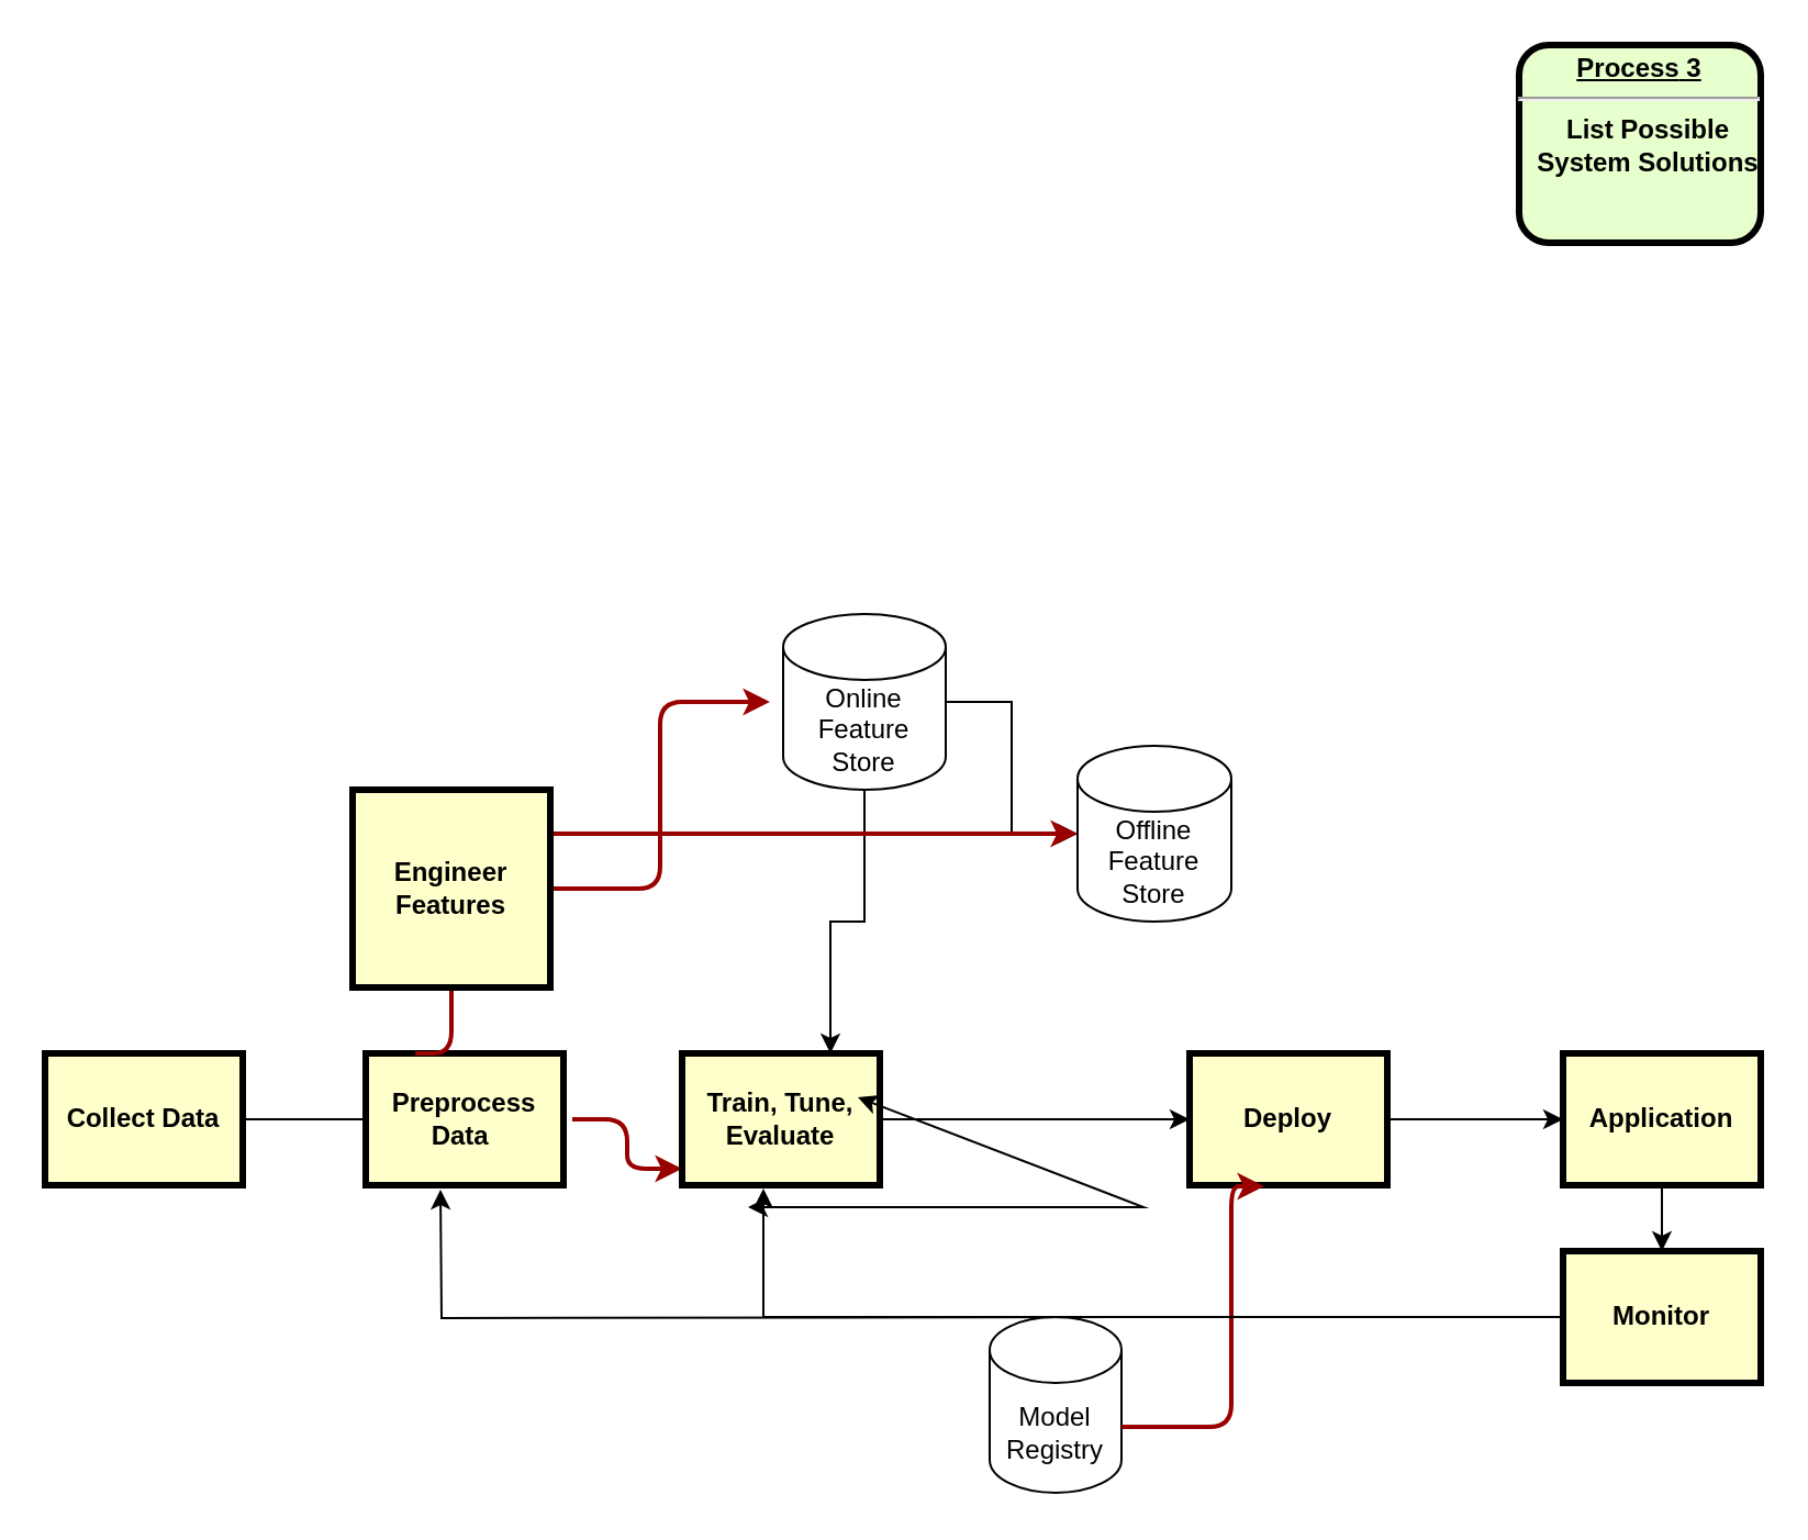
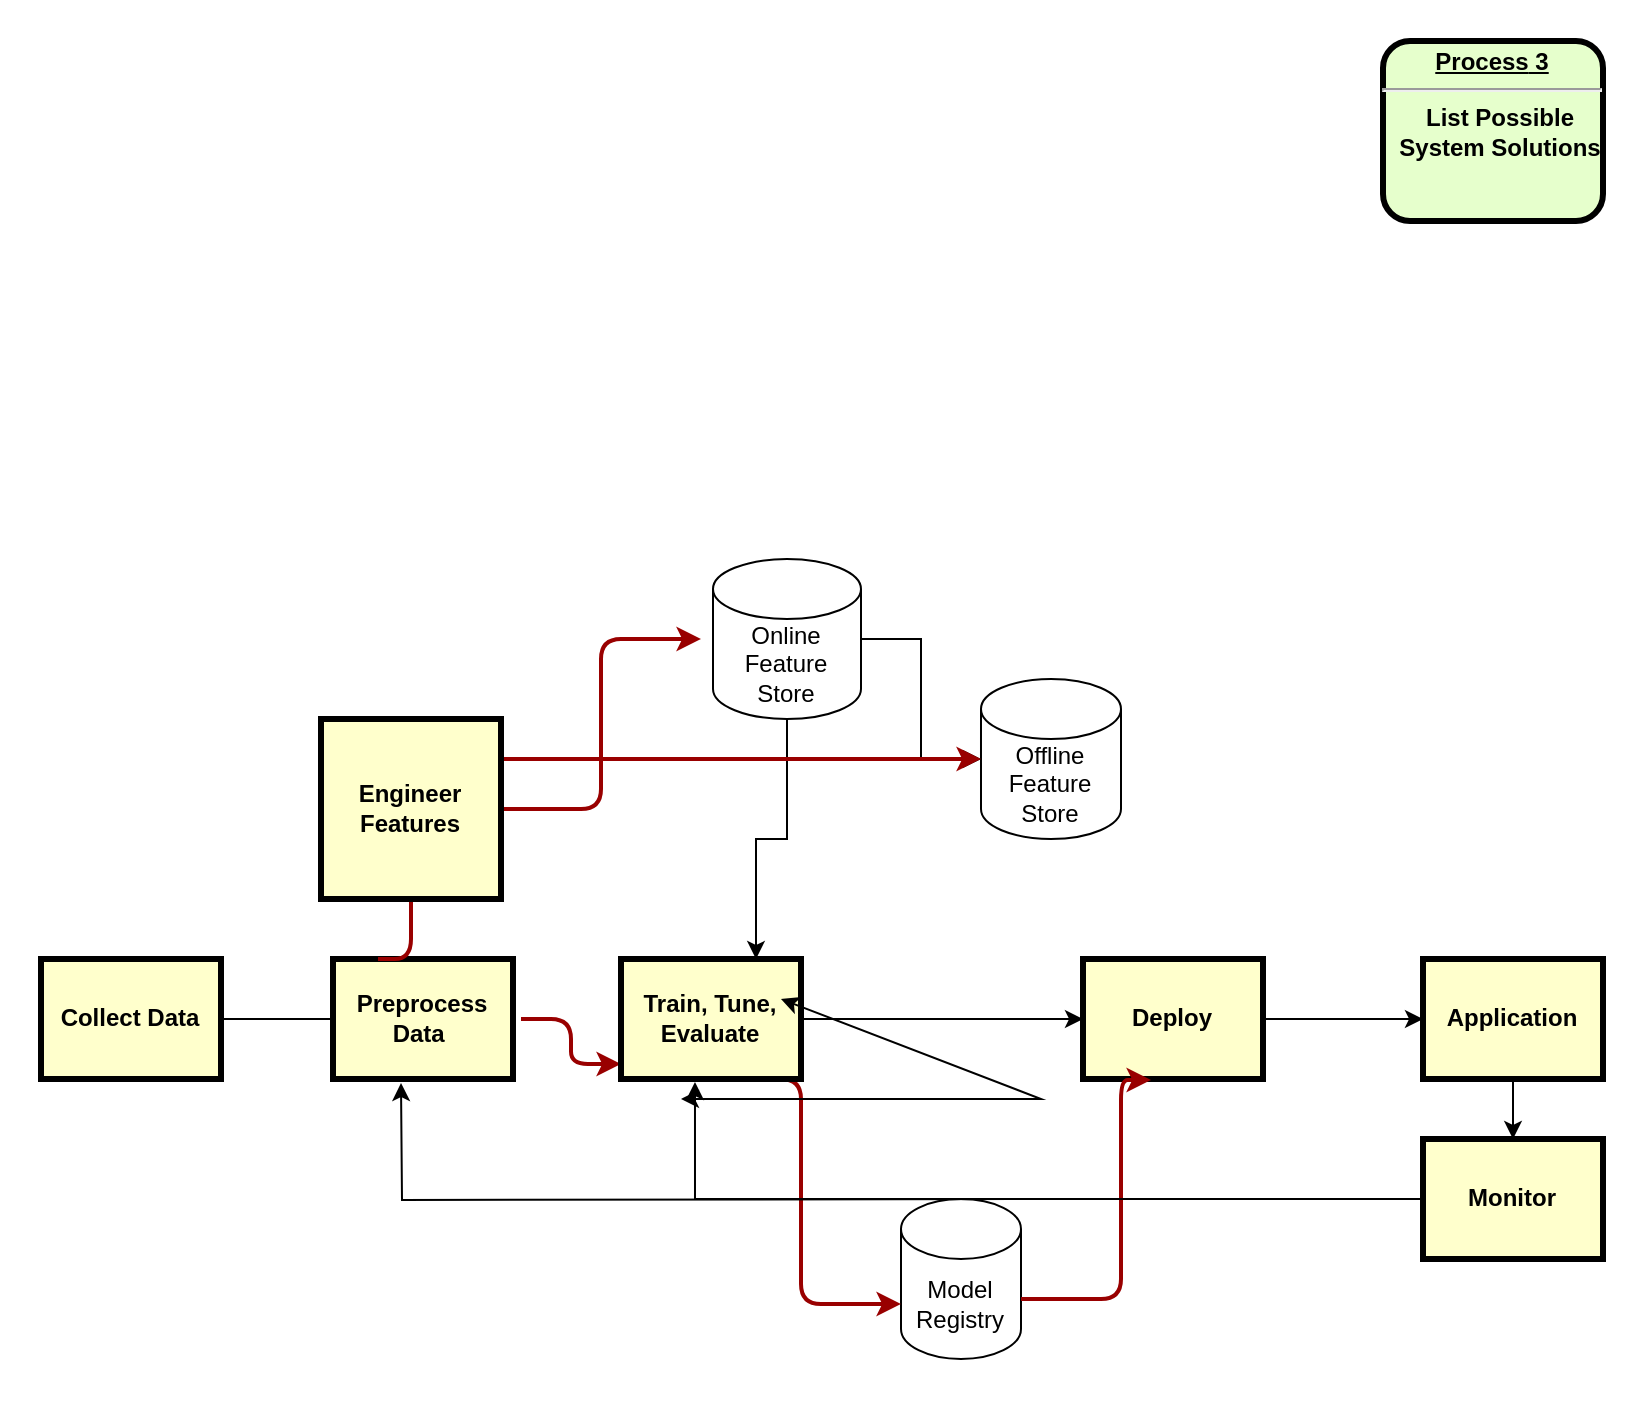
+ <mxCell id="15" value="" style="edgeStyle=elbowEdgeStyle;elbow=horizontal;strokeColor=#990000;strokeWidth=2;entryX=0;entryY=0;entryDx=0;entryDy=52.5;entryPerimeter=0;exitX=0.25;exitY=1;exitDx=0;exitDy=0;" edge="1" parent="1" source="18" target="14"><mxGeometry width="100" height="100" relative="1" as="geometry"><mxPoint x="200" y="509" as="sourcePoint" /><mxPoint x="340" y="629" as="targetPoint" /><Array as="points"><mxPoint x="400" y="539" /></Array></mxGeometry></mxCell>
